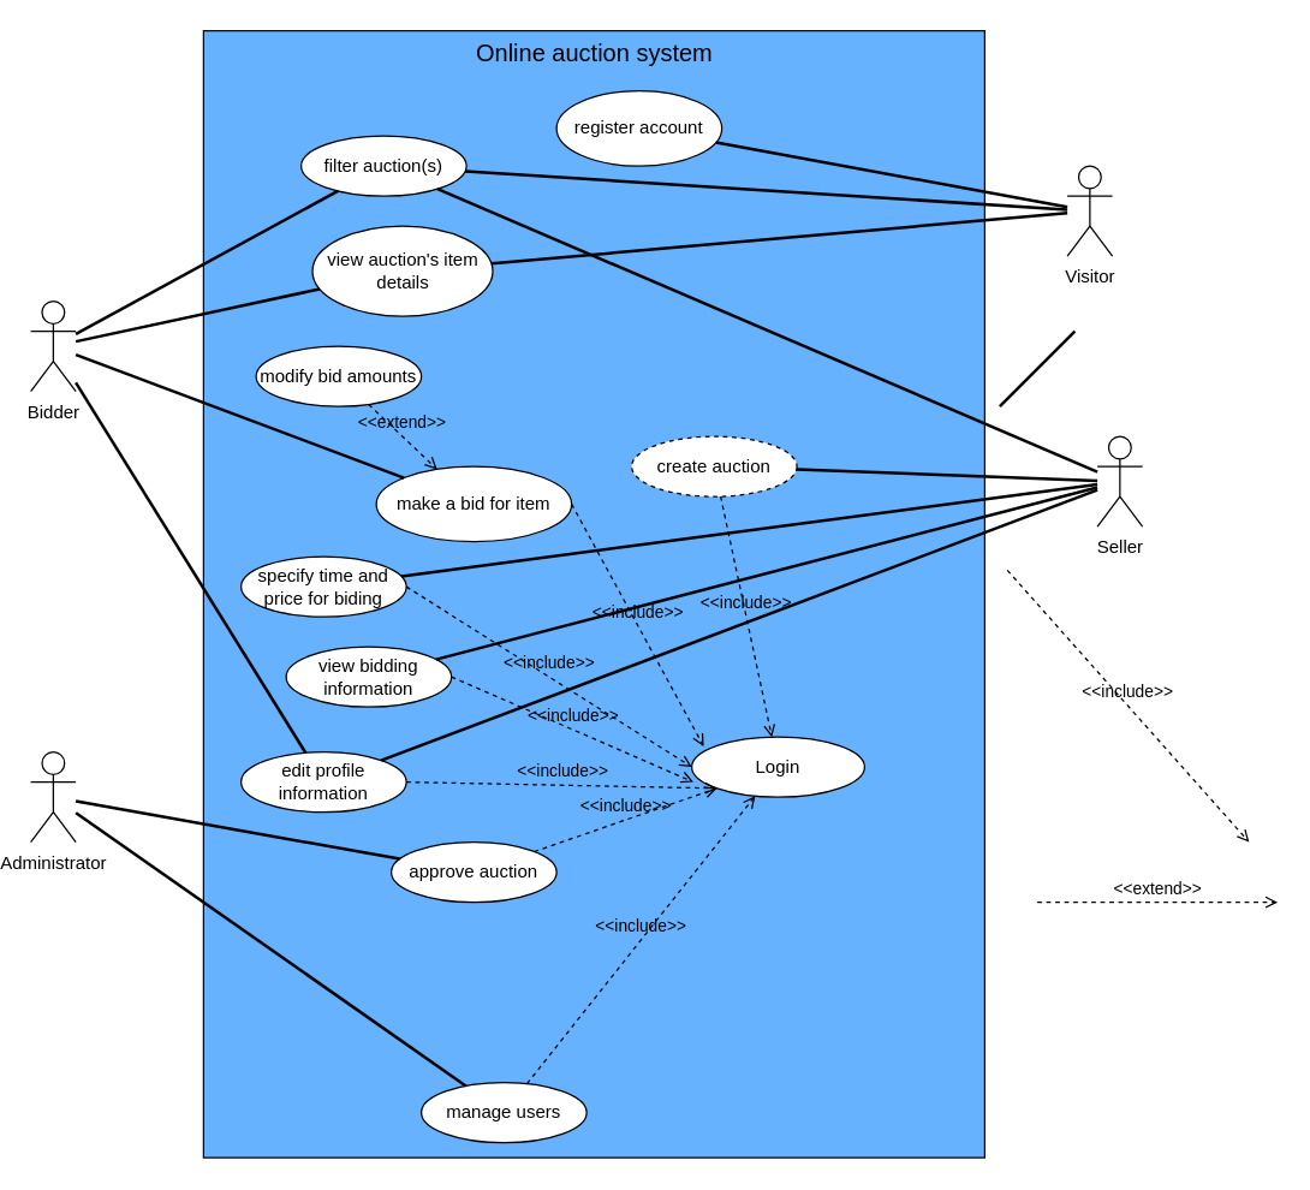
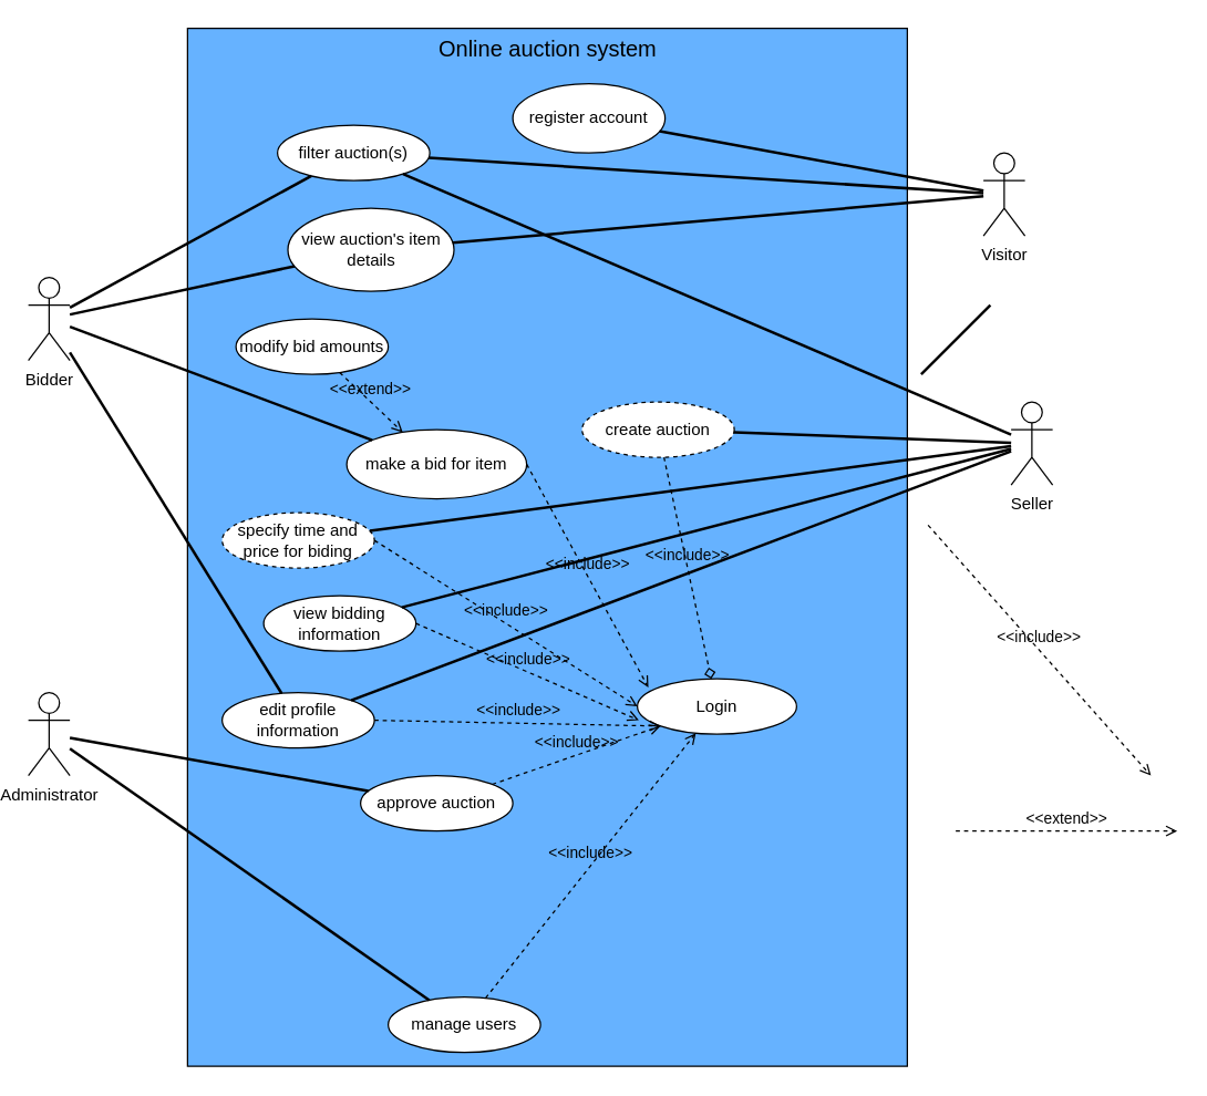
- <mxCell id="10" value="specify time and price for biding" style="ellipse;whiteSpace=wrap;html=1;" parent="1" vertex="1"><mxGeometry x="160" y="370" width="110" height="40" as="geometry" /></mxCell>
+ <mxCell id="10" value="specify time and price for biding" style="ellipse;whiteSpace=wrap;html=1;dashed=1;" parent="1" vertex="1"><mxGeometry x="160" y="370" width="110" height="40" as="geometry" /></mxCell>
- <mxCell id="40" value="&amp;lt;&amp;lt;include&amp;gt;&amp;gt;" style="html=1;verticalAlign=bottom;labelBackgroundColor=none;endArrow=open;endFill=0;dashed=1;rounded=0;" parent="1" source="37" target="7" edge="1"><mxGeometry width="160" relative="1" as="geometry"><mxPoint x="644.5" y="429" as="sourcePoint" /><mxPoint x="805.5" y="610" as="targetPoint" /></mxGeometry></mxCell>
+ <mxCell id="40" value="&amp;lt;&amp;lt;include&amp;gt;&amp;gt;" style="html=1;verticalAlign=bottom;labelBackgroundColor=none;endArrow=diamond;endFill=0;dashed=1;rounded=0;" parent="1" source="37" target="7" edge="1"><mxGeometry width="160" relative="1" as="geometry"><mxPoint x="644.5" y="429" as="sourcePoint" /><mxPoint x="805.5" y="610" as="targetPoint" /></mxGeometry></mxCell>
